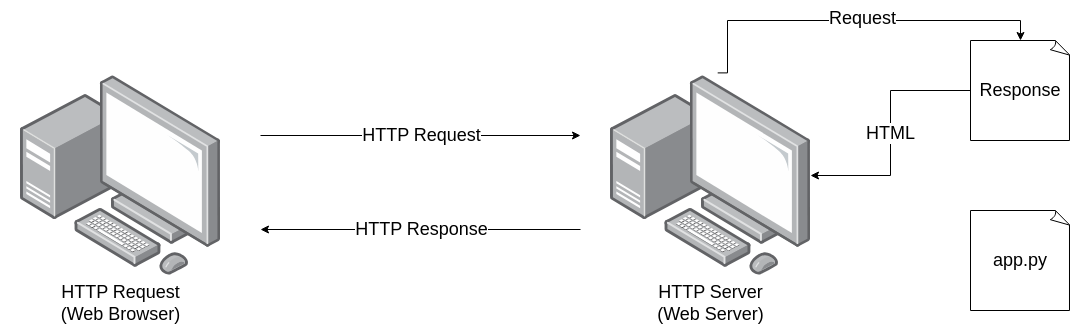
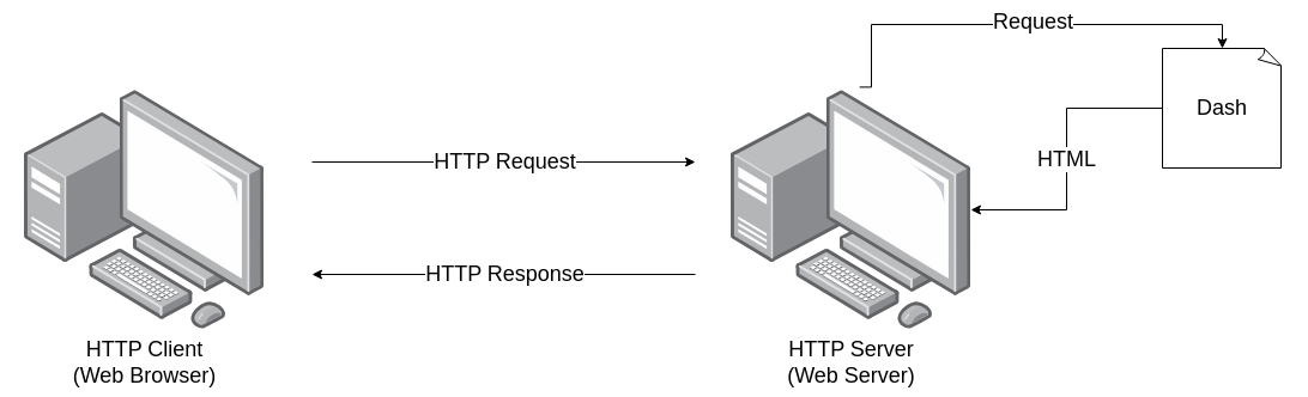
- <mxCell id="12" value="Response" style="whiteSpace=wrap;html=1;shape=mxgraph.basic.document;fontSize=18;fillColor=none;" vertex="1" parent="1"><mxGeometry x="970" y="40" width="100" height="100" as="geometry" /></mxCell>
+ <mxCell id="12" value="Dash" style="whiteSpace=wrap;html=1;shape=mxgraph.basic.document;fontSize=18;fillColor=none;" vertex="1" parent="1"><mxGeometry x="970" y="40" width="100" height="100" as="geometry" /></mxCell>
- <mxCell id="8" value="app.py" style="whiteSpace=wrap;html=1;shape=mxgraph.basic.document;fontSize=18;fillColor=none;" vertex="1" parent="1"><mxGeometry x="970" y="210" width="100" height="100" as="geometry" /></mxCell>
- <mxCell id="2" value="HTTP Request&lt;br style=&quot;font-size: 18px;&quot;&gt;(Web Browser)" style="points=[];aspect=fixed;html=1;align=center;shadow=0;dashed=0;image;image=img/lib/allied_telesis/computer_and_terminals/Personal_Computer_with_Server.svg;fontSize=18;" parent="1" vertex="1"><mxGeometry x="20" y="75" width="200" height="200" as="geometry" /></mxCell>
+ <mxCell id="2" value="HTTP Client&lt;br style=&quot;font-size: 18px;&quot;&gt;(Web Browser)" style="points=[];aspect=fixed;html=1;align=center;shadow=0;dashed=0;image;image=img/lib/allied_telesis/computer_and_terminals/Personal_Computer_with_Server.svg;fontSize=18;" parent="1" vertex="1"><mxGeometry x="20" y="75" width="200" height="200" as="geometry" /></mxCell>
